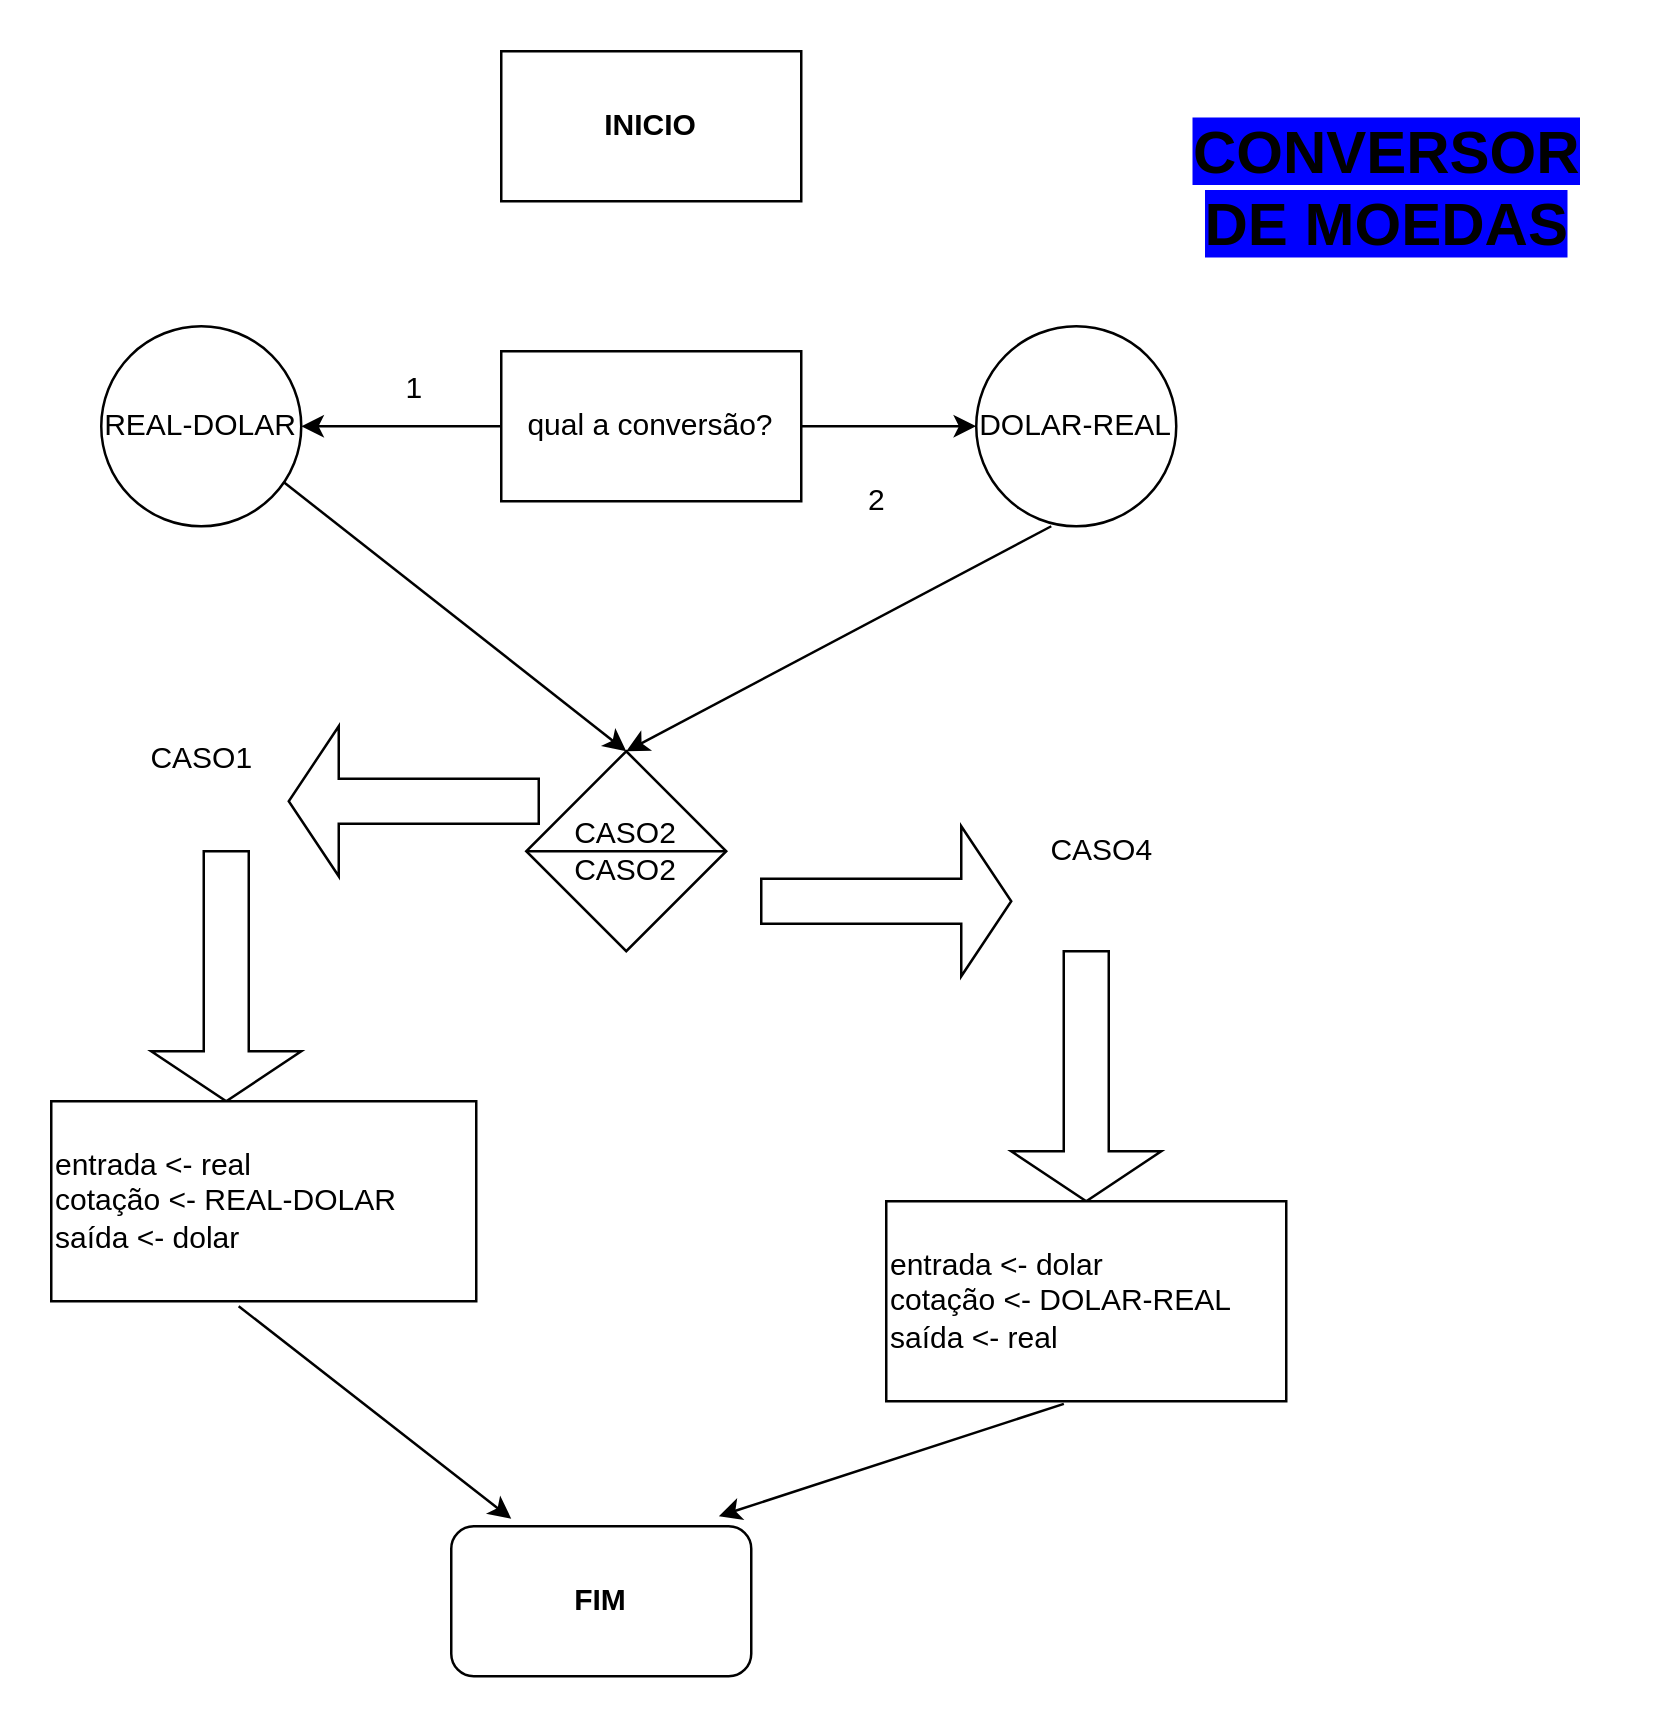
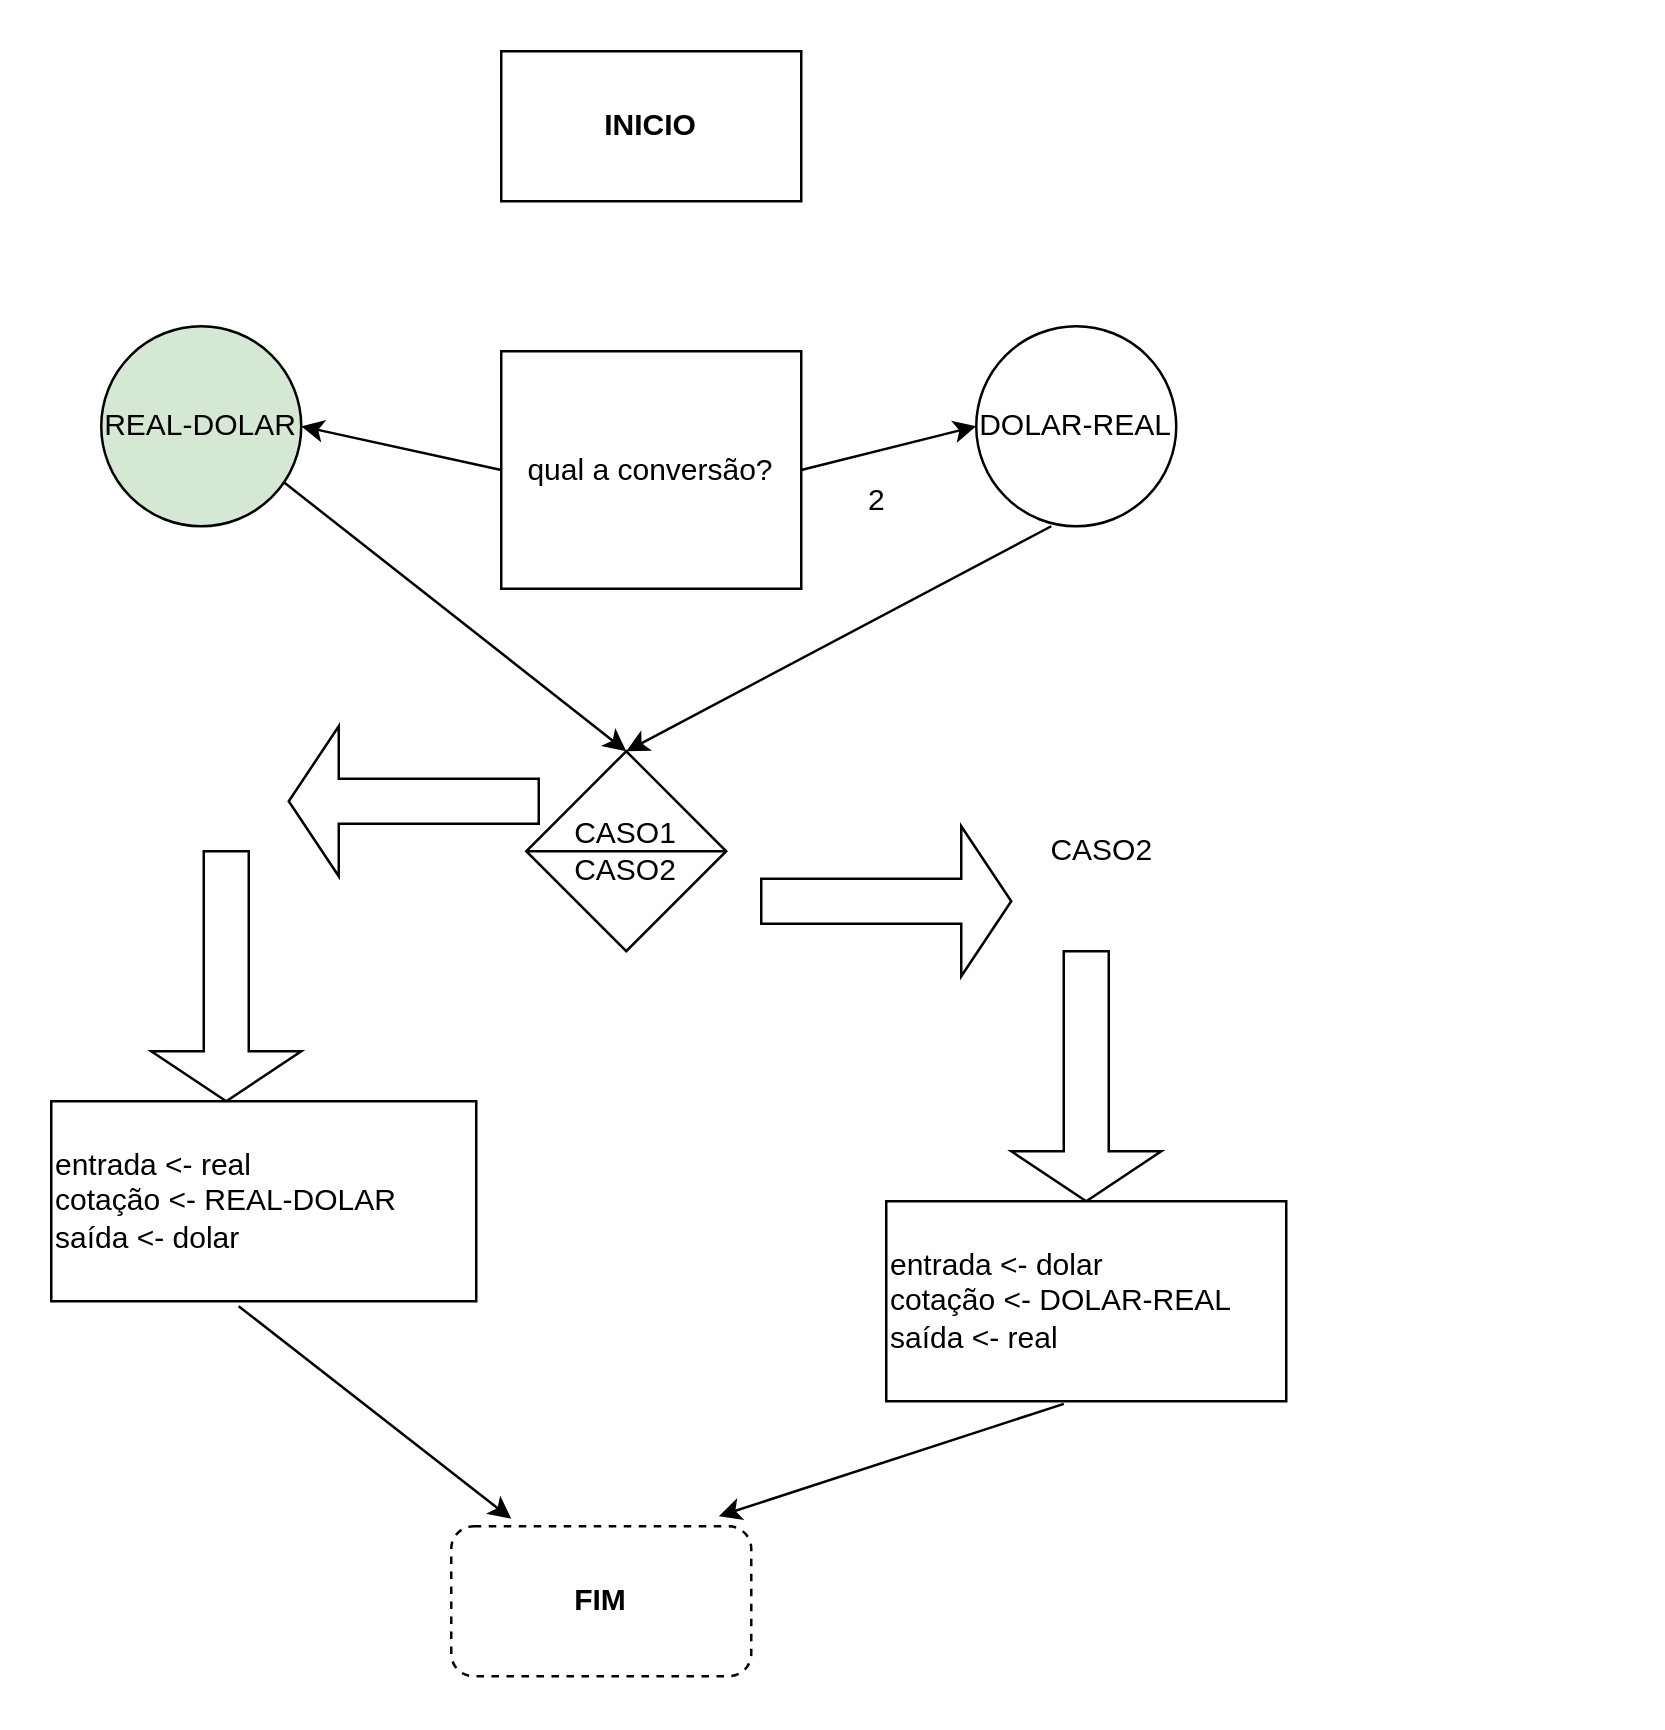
- <mxCell id="24" value="&lt;font style=&quot;font-size: 24px;&quot;&gt;&lt;b style=&quot;background-color: rgb(0, 0, 255);&quot;&gt;CONVERSOR&lt;/b&gt;&lt;/font&gt;&lt;div&gt;&lt;font style=&quot;font-size: 24px;&quot;&gt;&lt;b style=&quot;background-color: rgb(0, 0, 255);&quot;&gt;DE MOEDAS&lt;/b&gt;&lt;/font&gt;&lt;/div&gt;" style="text;html=1;align=center;verticalAlign=middle;resizable=0;points=[];autosize=1;strokeColor=none;fillColor=none;" vertex="1" parent="1"><mxGeometry x="464" y="40" width="180" height="70" as="geometry" /></mxCell>
- <mxCell id="5" value="1" style="text;html=1;align=center;verticalAlign=middle;resizable=0;points=[];autosize=1;strokeColor=none;fillColor=none;" vertex="1" parent="1"><mxGeometry x="150" y="140" width="30" height="30" as="geometry" /></mxCell>
- <mxCell id="8" value="REAL-DOLAR" style="ellipse;whiteSpace=wrap;html=1;aspect=fixed;" vertex="1" parent="1"><mxGeometry x="40" y="130" width="80" height="80" as="geometry" /></mxCell>
+ <mxCell id="8" value="REAL-DOLAR" style="ellipse;whiteSpace=wrap;html=1;aspect=fixed;fillColor=#d5e8d4;" vertex="1" parent="1"><mxGeometry x="40" y="130" width="80" height="80" as="geometry" /></mxCell>
- <mxCell id="2" value="qual a conversão?" style="rounded=0;whiteSpace=wrap;html=1;" vertex="1" parent="1"><mxGeometry x="200" y="140" width="120" height="60" as="geometry" /></mxCell>
+ <mxCell id="2" value="qual a conversão?" style="rounded=0;whiteSpace=wrap;html=1;" vertex="1" parent="1"><mxGeometry x="200" y="140" width="120" height="95" as="geometry" /></mxCell>
- <mxCell id="16" value="CASO1" style="text;html=1;align=center;verticalAlign=middle;resizable=0;points=[];autosize=1;strokeColor=none;fillColor=none;" vertex="1" parent="1"><mxGeometry x="50" y="288" width="60" height="30" as="geometry" /></mxCell>
- <mxCell id="11" value="CASO2&lt;div&gt;CASO2&lt;/div&gt;" style="shape=sortShape;perimeter=rhombusPerimeter;whiteSpace=wrap;html=1;" vertex="1" parent="1"><mxGeometry x="210" y="300" width="80" height="80" as="geometry" /></mxCell>
+ <mxCell id="11" value="CASO1&lt;div&gt;CASO2&lt;/div&gt;" style="shape=sortShape;perimeter=rhombusPerimeter;whiteSpace=wrap;html=1;" vertex="1" parent="1"><mxGeometry x="210" y="300" width="80" height="80" as="geometry" /></mxCell>
- <mxCell id="17" value="CASO4" style="text;html=1;align=center;verticalAlign=middle;resizable=0;points=[];autosize=1;strokeColor=none;fillColor=none;" vertex="1" parent="1"><mxGeometry x="410" y="325" width="60" height="30" as="geometry" /></mxCell>
+ <mxCell id="17" value="CASO2" style="text;html=1;align=center;verticalAlign=middle;resizable=0;points=[];autosize=1;strokeColor=none;fillColor=none;" vertex="1" parent="1"><mxGeometry x="410" y="325" width="60" height="30" as="geometry" /></mxCell>
- <mxCell id="23" value="&lt;b&gt;FIM&lt;/b&gt;" style="rounded=1;whiteSpace=wrap;html=1;" vertex="1" parent="1"><mxGeometry x="180" y="610" width="120" height="60" as="geometry" /></mxCell>
+ <mxCell id="23" value="&lt;b&gt;FIM&lt;/b&gt;" style="rounded=1;whiteSpace=wrap;html=1;dashed=1;" vertex="1" parent="1"><mxGeometry x="180" y="610" width="120" height="60" as="geometry" /></mxCell>
